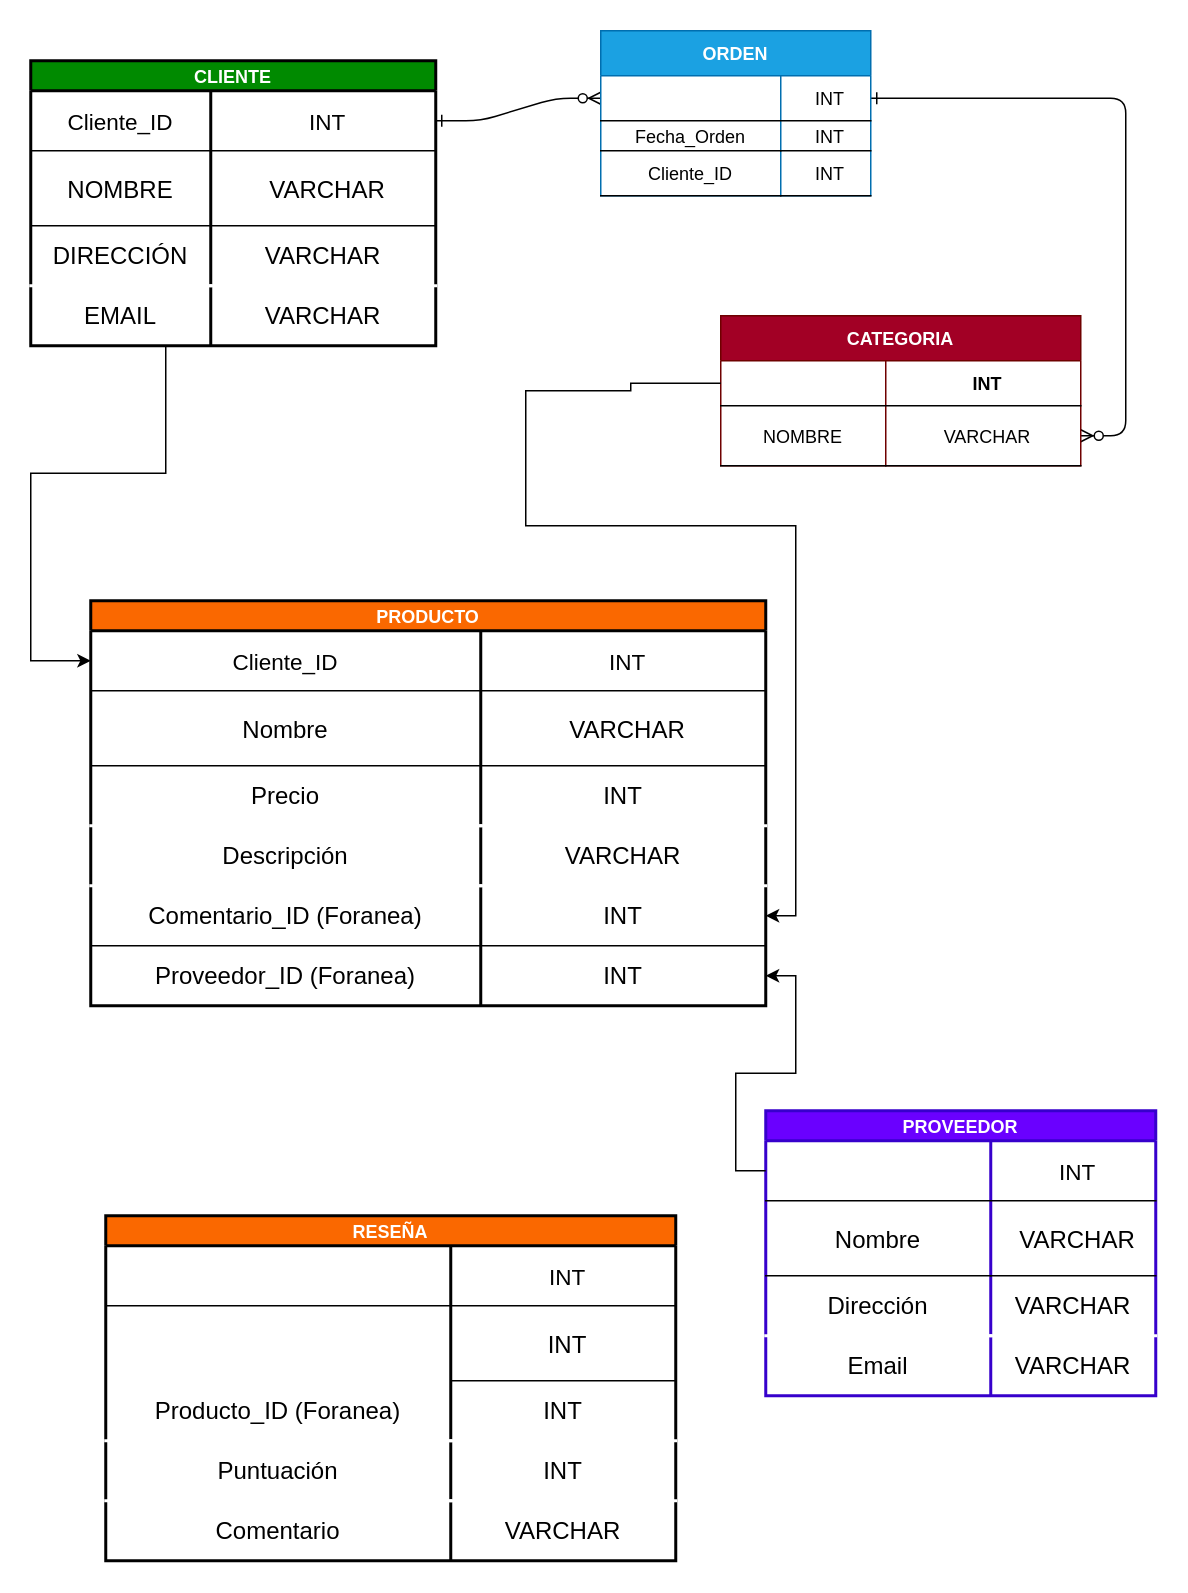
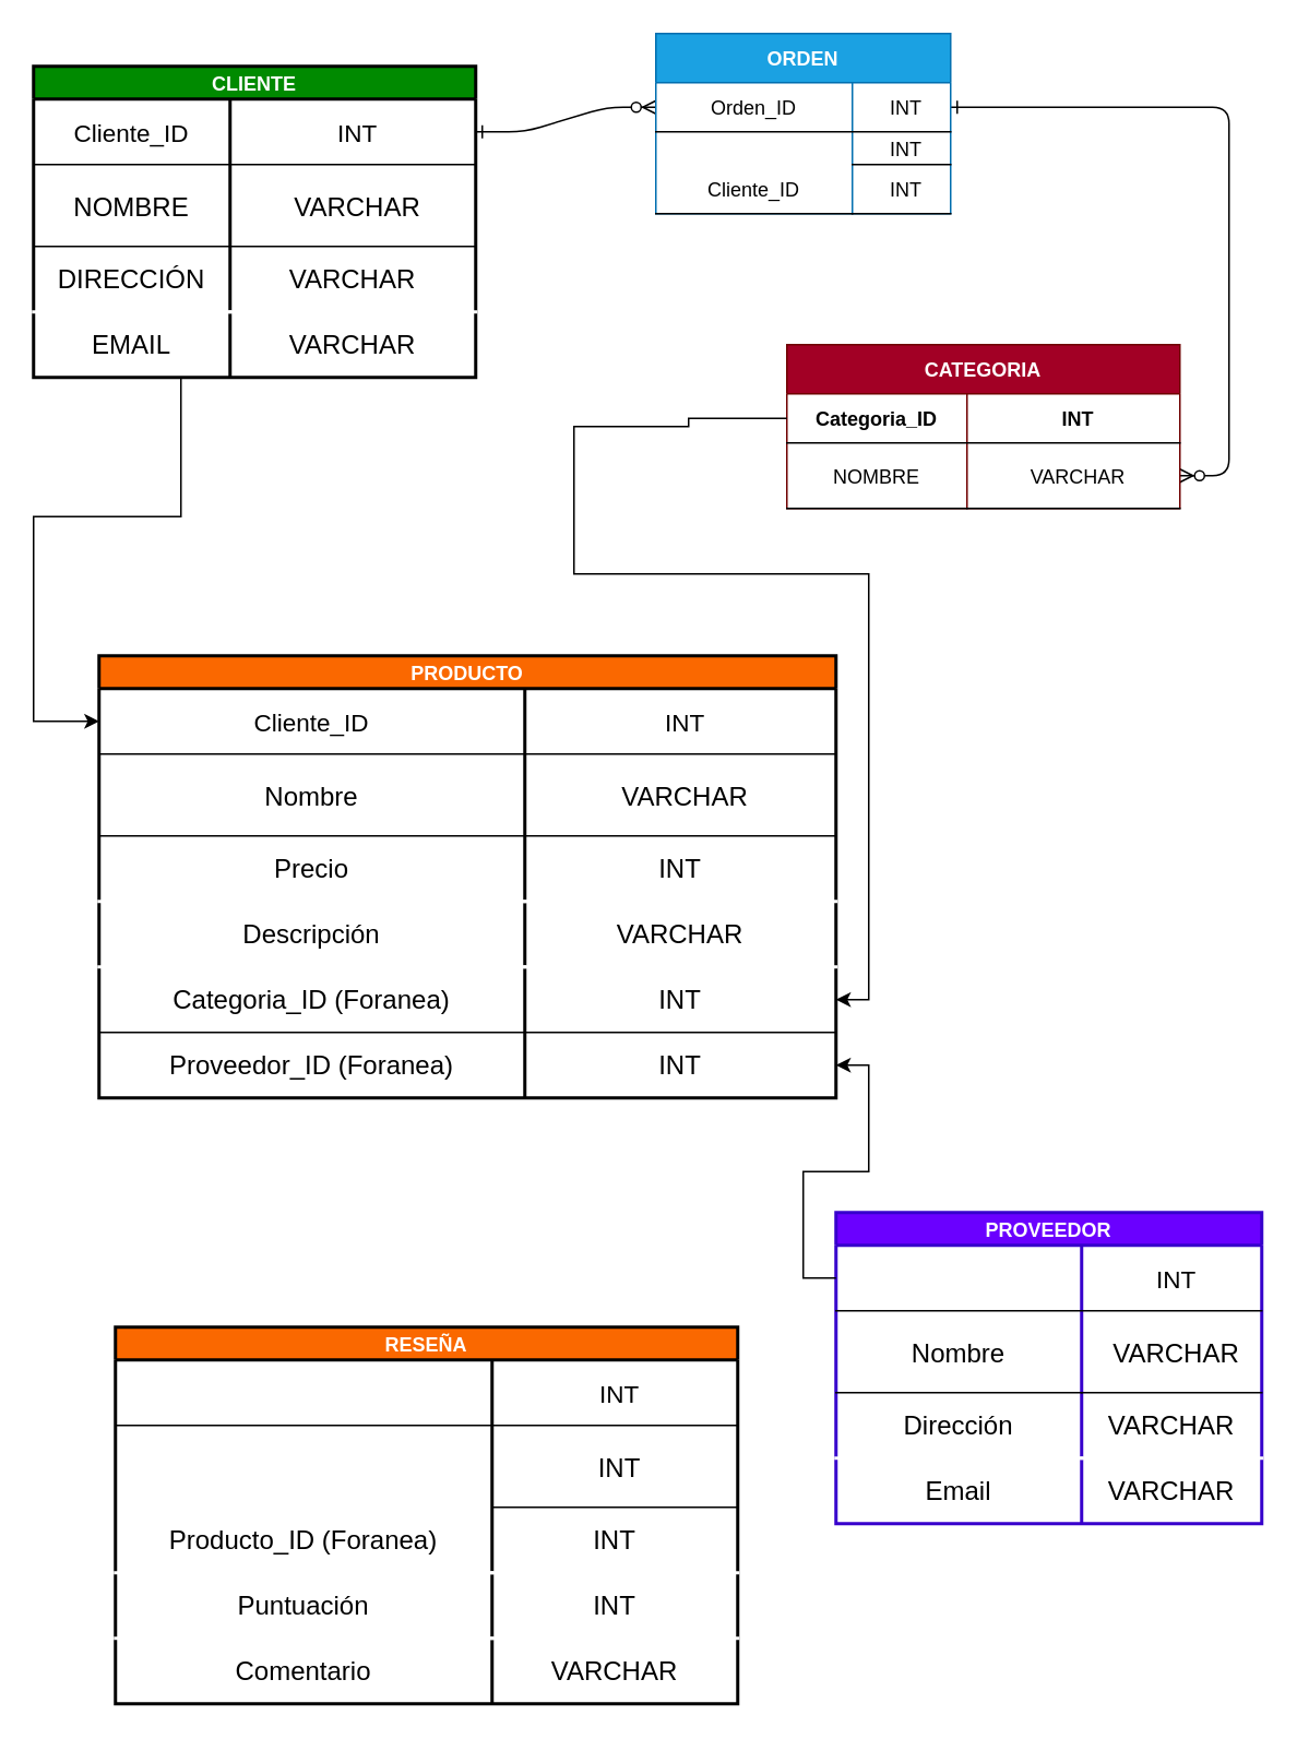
+ <mxCell id="6" value="Orden_ID" style="shape=partialRectangle;overflow=hidden;connectable=0;fillColor=none;top=0;left=0;bottom=0;right=0;fontStyle=0;align=center;" parent="5" vertex="1"><mxGeometry width="120" height="30" as="geometry"><mxRectangle width="120" height="30" as="alternateBounds" /></mxGeometry></mxCell>
- <mxCell id="9" value="Fecha_Orden" style="shape=partialRectangle;overflow=hidden;connectable=0;fillColor=none;top=0;left=0;bottom=1;right=0;" parent="8" vertex="1"><mxGeometry width="120" height="20" as="geometry"><mxRectangle width="120" height="20" as="alternateBounds" /></mxGeometry></mxCell>
+ <mxCell id="16" value="Categoria_ID" style="shape=partialRectangle;overflow=hidden;connectable=0;fillColor=none;top=0;left=0;bottom=0;right=0;fontStyle=1;" parent="15" vertex="1"><mxGeometry width="110" height="30" as="geometry"><mxRectangle width="110" height="30" as="alternateBounds" /></mxGeometry></mxCell>
- <mxCell id="49" value="Comentario_ID (Foranea)" style="shape=partialRectangle;html=1;whiteSpace=wrap;connectable=0;strokeColor=inherit;overflow=hidden;fillColor=none;top=0;left=0;bottom=1;right=0;pointerEvents=1;fontSize=16;" vertex="1" parent="48"><mxGeometry width="260" height="40" as="geometry"><mxRectangle width="260" height="40" as="alternateBounds" /></mxGeometry></mxCell>
+ <mxCell id="49" value="Categoria_ID (Foranea)" style="shape=partialRectangle;html=1;whiteSpace=wrap;connectable=0;strokeColor=inherit;overflow=hidden;fillColor=none;top=0;left=0;bottom=1;right=0;pointerEvents=1;fontSize=16;" vertex="1" parent="48"><mxGeometry width="260" height="40" as="geometry"><mxRectangle width="260" height="40" as="alternateBounds" /></mxGeometry></mxCell>
